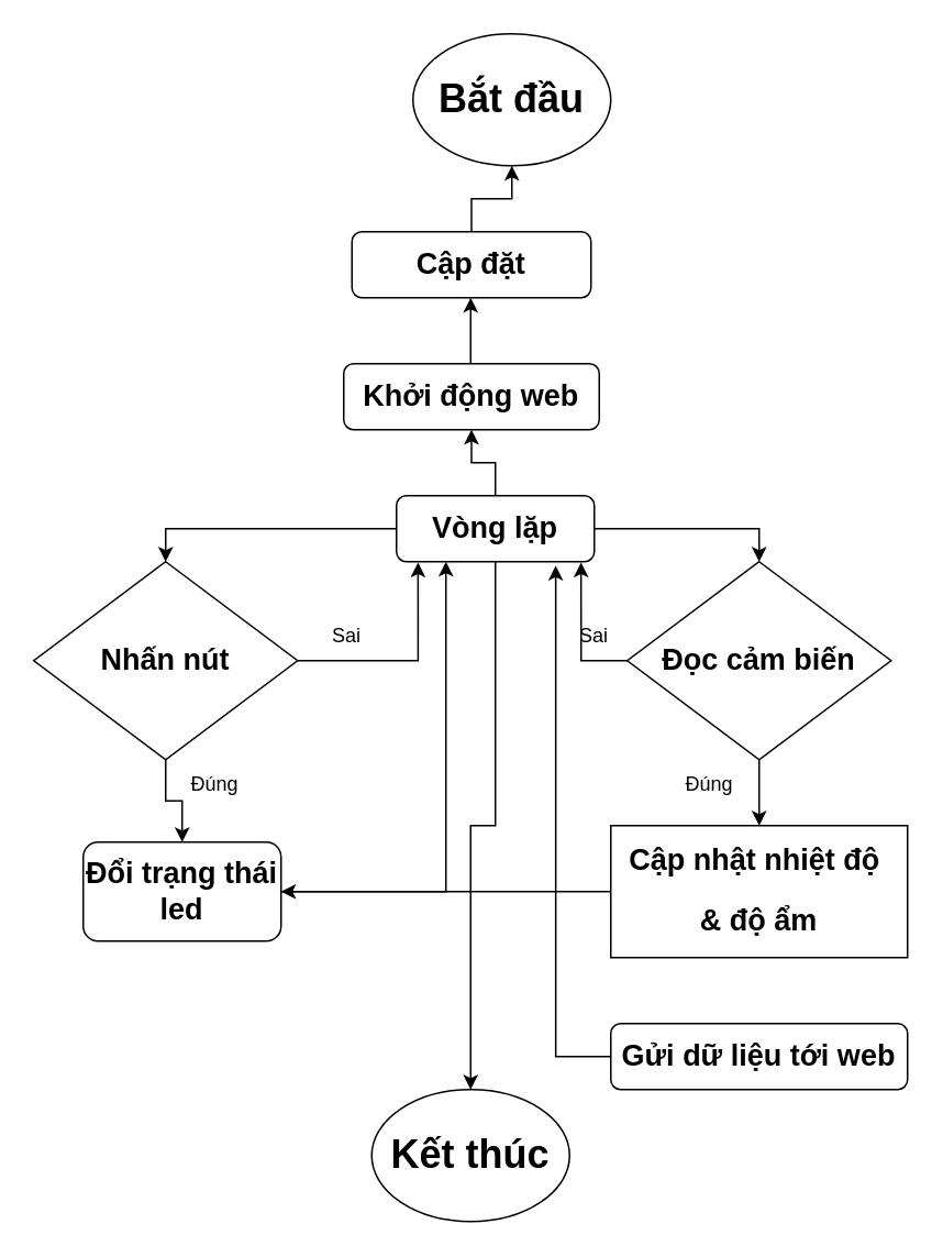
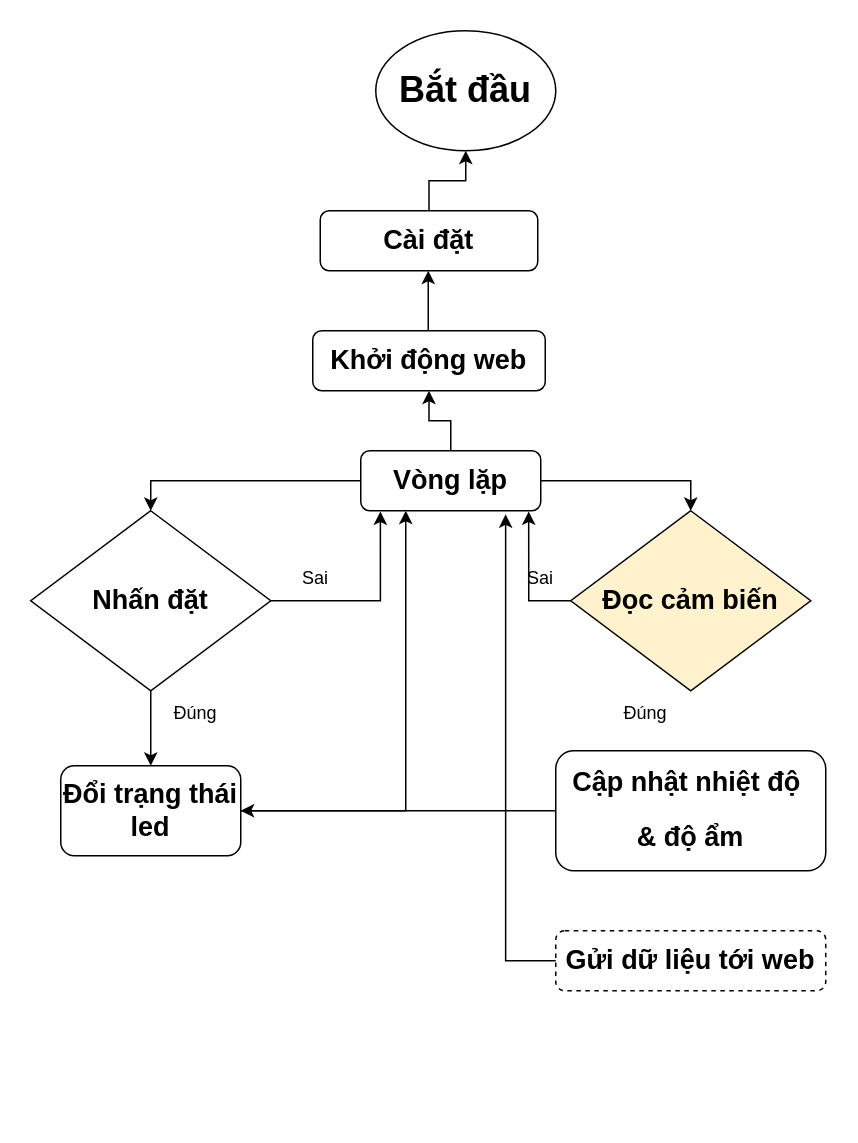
- <mxCell id="4" value="&lt;h2&gt;Cập đặt&lt;/h2&gt;" style="rounded=1;whiteSpace=wrap;html=1;" vertex="1" parent="1"><mxGeometry x="213" y="140" width="145" height="40" as="geometry" /></mxCell>
+ <mxCell id="4" value="&lt;h2&gt;Cài đặt&lt;/h2&gt;" style="rounded=1;whiteSpace=wrap;html=1;" vertex="1" parent="1"><mxGeometry x="213" y="140" width="145" height="40" as="geometry" /></mxCell>
- <mxCell id="8" value="&lt;h2&gt;Nhấn nút&lt;/h2&gt;" style="rhombus;whiteSpace=wrap;html=1;" vertex="1" parent="1"><mxGeometry x="20" y="340" width="160" height="120" as="geometry" /></mxCell>
+ <mxCell id="8" value="&lt;h2&gt;Nhấn đặt&lt;/h2&gt;" style="rhombus;whiteSpace=wrap;html=1;" vertex="1" parent="1"><mxGeometry x="20" y="340" width="160" height="120" as="geometry" /></mxCell>
- <mxCell id="18" value="&lt;h2&gt;Đọc cảm biến&lt;/h2&gt;" style="rhombus;whiteSpace=wrap;html=1;" vertex="1" parent="1"><mxGeometry x="380" y="340" width="160" height="120" as="geometry" /></mxCell>
+ <mxCell id="18" value="&lt;h2&gt;Đọc cảm biến&lt;/h2&gt;" style="rhombus;whiteSpace=wrap;html=1;fillColor=#fff2cc;" vertex="1" parent="1"><mxGeometry x="380" y="340" width="160" height="120" as="geometry" /></mxCell>
- <mxCell id="17" value="" style="edgeStyle=orthogonalEdgeStyle;rounded=0;orthogonalLoop=1;jettySize=auto;html=1;" edge="1" parent="1" source="18" target="22"><mxGeometry relative="1" as="geometry" /></mxCell>
- <mxCell id="13" style="edgeStyle=orthogonalEdgeStyle;rounded=0;orthogonalLoop=1;jettySize=auto;html=1;entryX=0.5;entryY=0;entryDx=0;entryDy=0;" edge="1" parent="1" source="15" target="16"><mxGeometry relative="1" as="geometry" /></mxCell>
- <mxCell id="10" value="&lt;h2&gt;Đổi trạng thái led&lt;/h2&gt;" style="rounded=1;whiteSpace=wrap;html=1;" vertex="1" parent="1"><mxGeometry x="50" y="510" width="120" height="60" as="geometry" /></mxCell>
+ <mxCell id="10" value="&lt;h2&gt;Đổi trạng thái led&lt;/h2&gt;" style="rounded=1;whiteSpace=wrap;html=1;" vertex="1" parent="1"><mxGeometry x="40" y="510" width="120" height="60" as="geometry" /></mxCell>
- <mxCell id="22" value="&lt;h2&gt;Cập nhật nhiệt độ&amp;nbsp;&lt;/h2&gt;&lt;h2&gt;&amp;amp; độ ẩm&lt;/h2&gt;" style="whiteSpace=wrap;html=1;rounded=0;" vertex="1" parent="1"><mxGeometry x="370" y="500" width="180" height="80" as="geometry" /></mxCell>
+ <mxCell id="22" value="&lt;h2&gt;Cập nhật nhiệt độ&amp;nbsp;&lt;/h2&gt;&lt;h2&gt;&amp;amp; độ ẩm&lt;/h2&gt;" style="rounded=1;whiteSpace=wrap;html=1;" vertex="1" parent="1"><mxGeometry x="370" y="500" width="180" height="80" as="geometry" /></mxCell>
- <mxCell id="23" value="&lt;h2&gt;Gửi dữ liệu tới web&lt;/h2&gt;" style="rounded=1;whiteSpace=wrap;html=1;fontFamily=Helvetica;" vertex="1" parent="1"><mxGeometry x="370" y="620" width="180" height="40" as="geometry" /></mxCell>
+ <mxCell id="23" value="&lt;h2&gt;Gửi dữ liệu tới web&lt;/h2&gt;" style="rounded=1;whiteSpace=wrap;html=1;fontFamily=Helvetica;dashed=1;" vertex="1" parent="1"><mxGeometry x="370" y="620" width="180" height="40" as="geometry" /></mxCell>
- <mxCell id="16" value="&lt;h1&gt;Kết thúc&lt;/h1&gt;" style="ellipse;whiteSpace=wrap;html=1;" vertex="1" parent="1"><mxGeometry x="225" y="660" width="120" height="80" as="geometry" /></mxCell>
